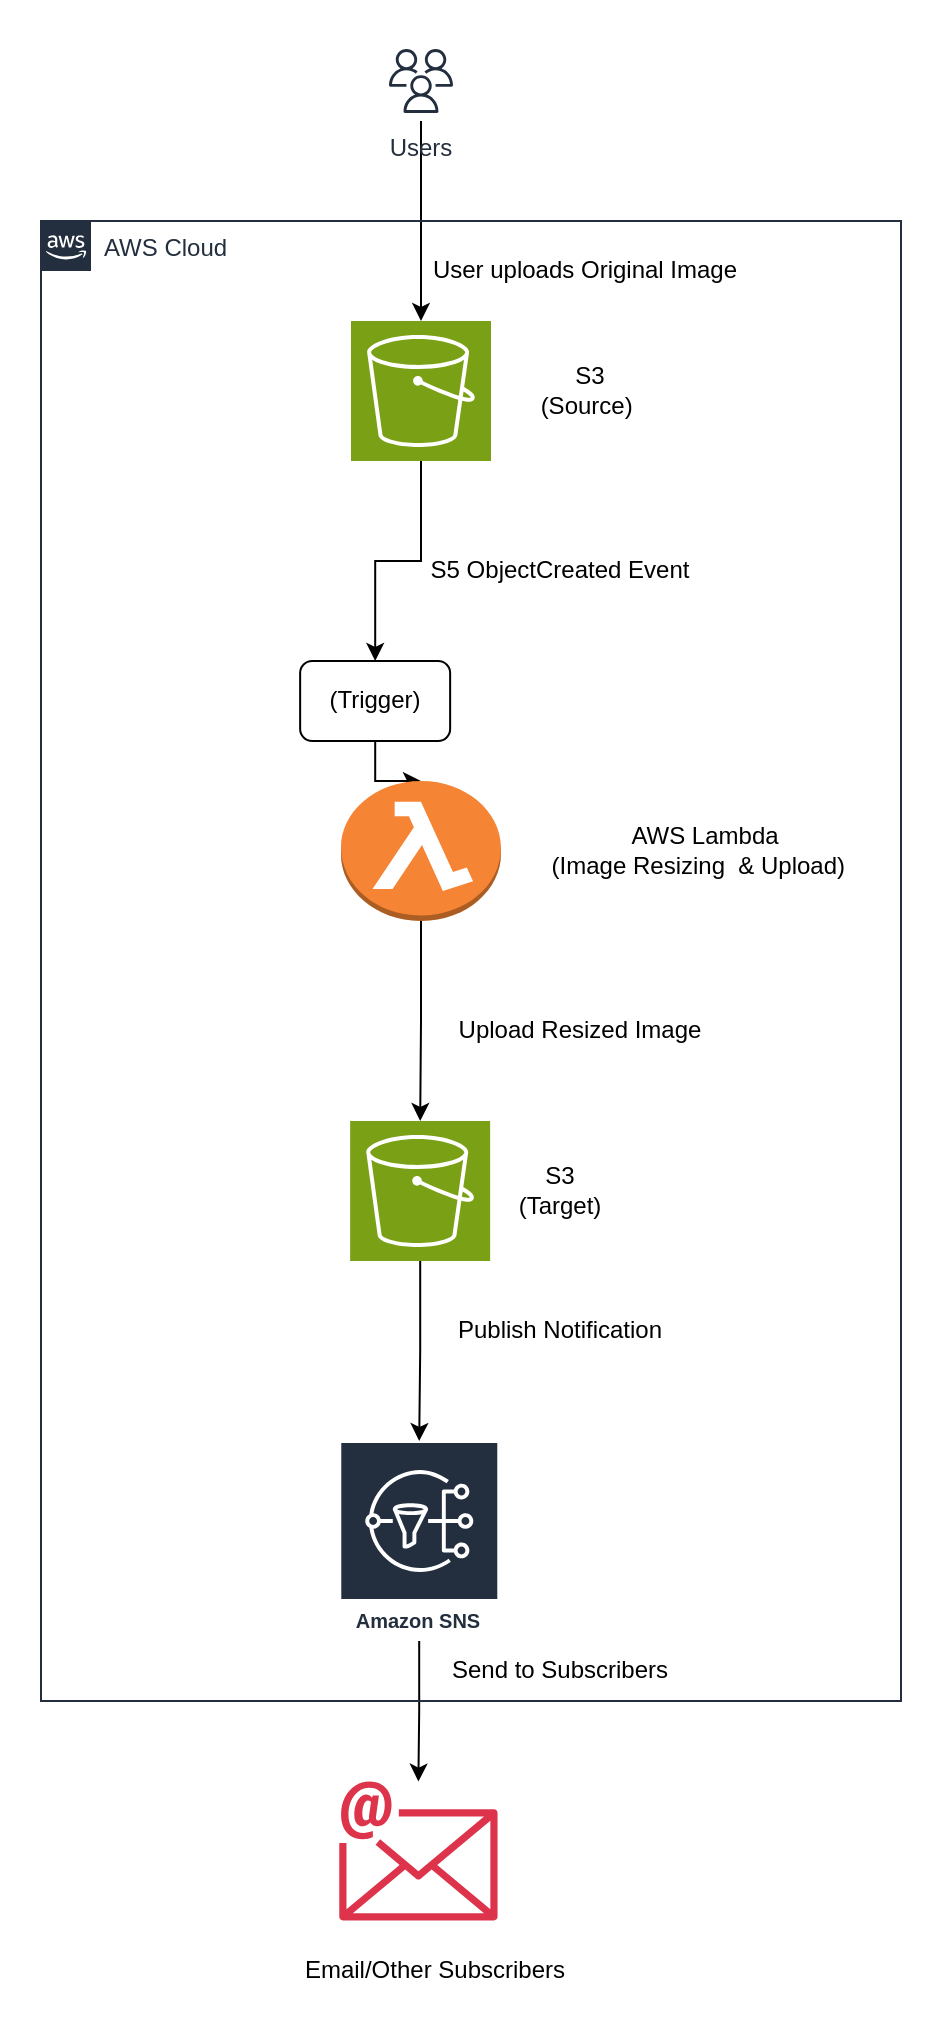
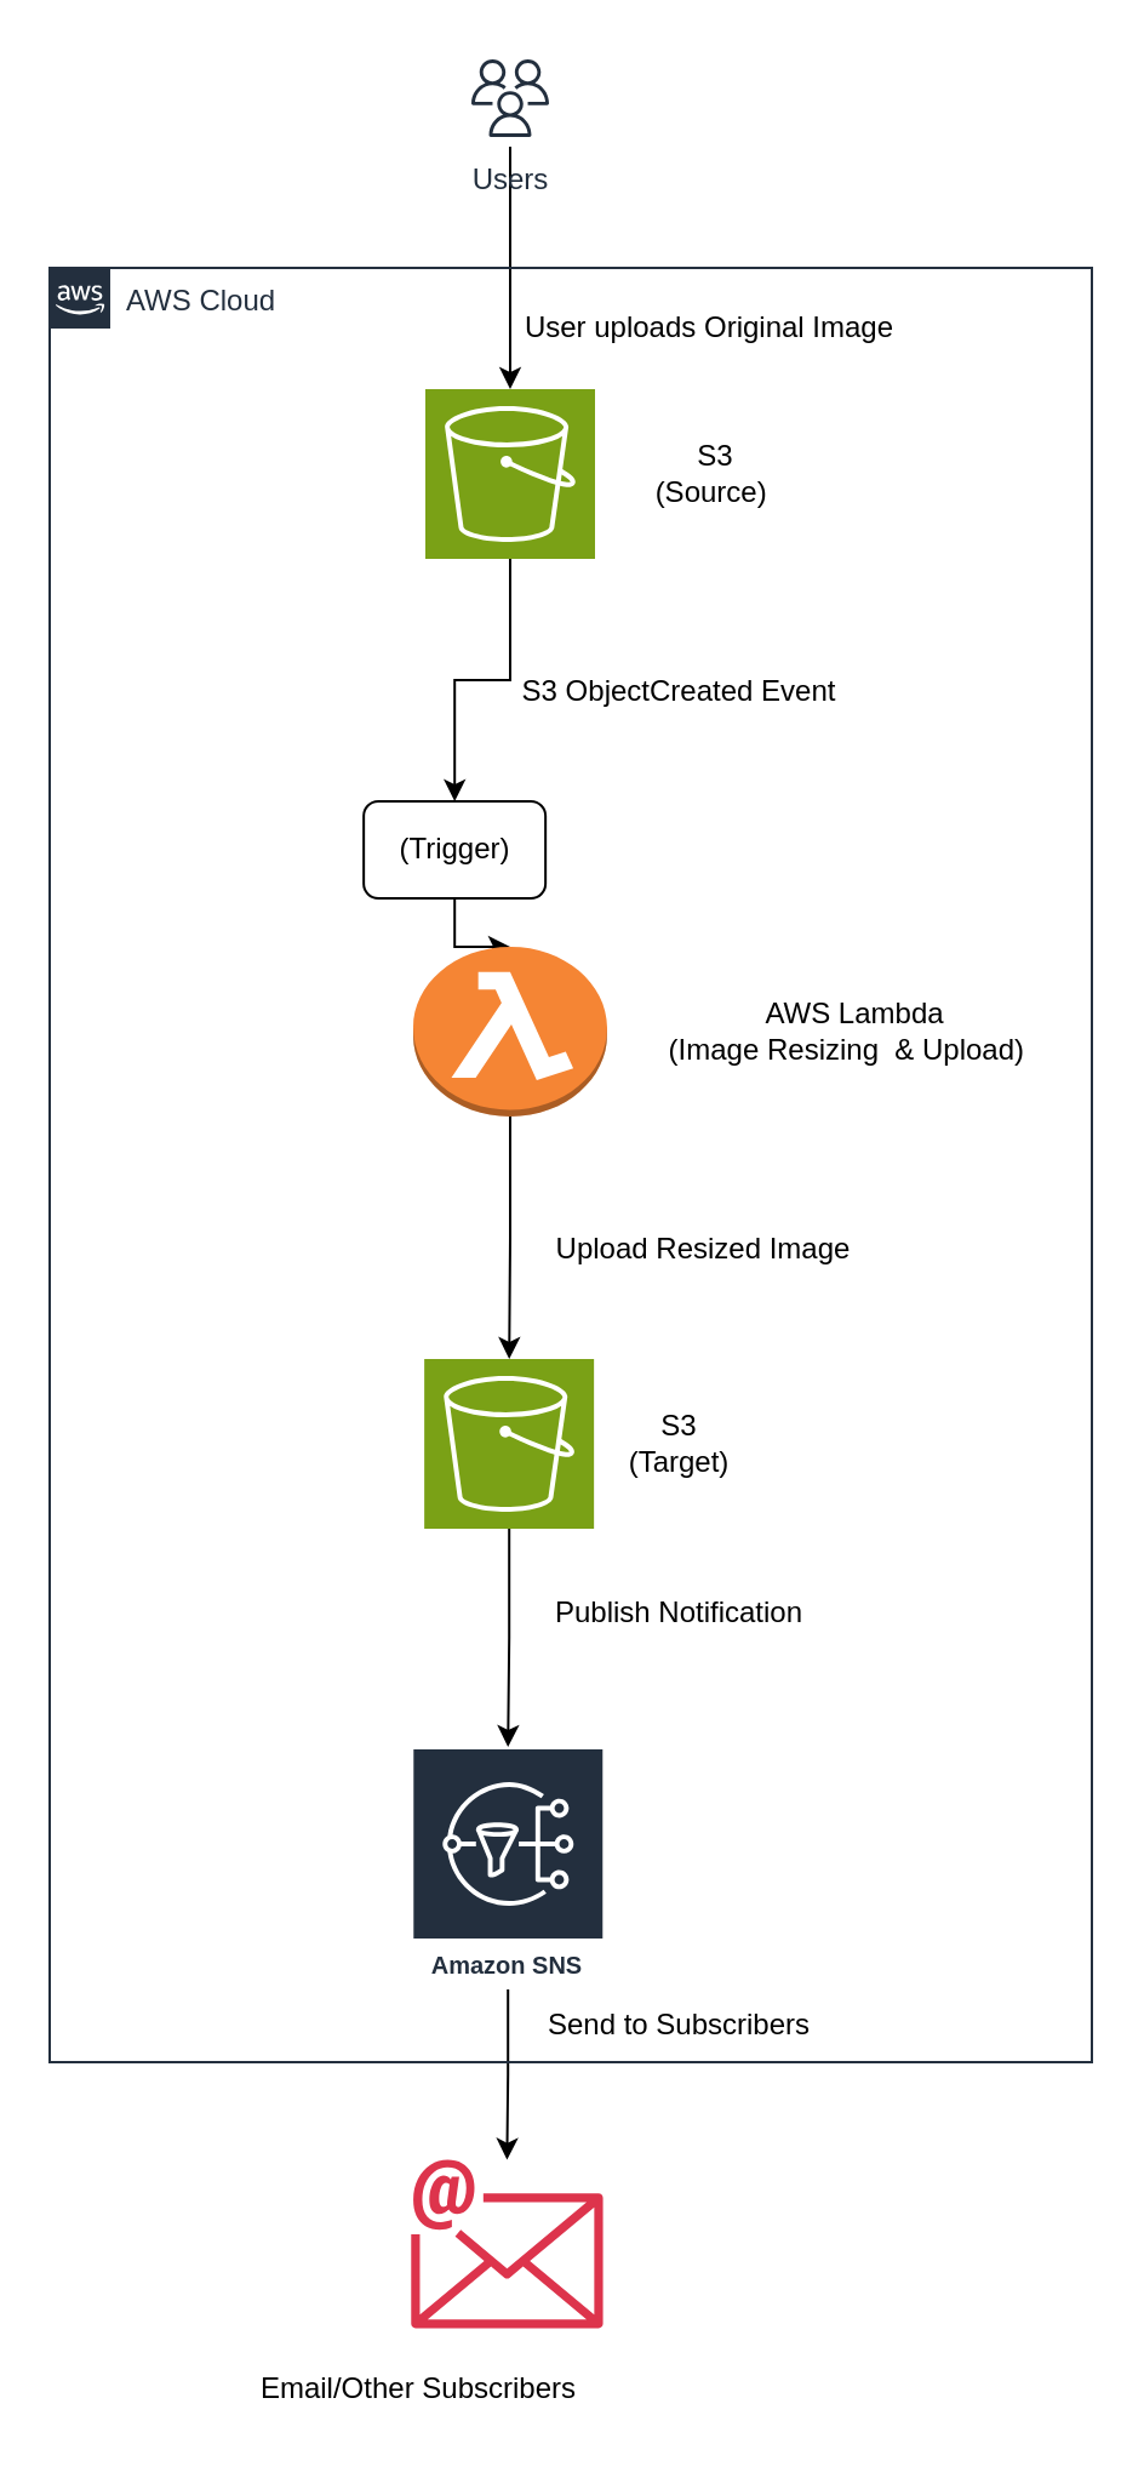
- <mxCell id="16" value="S5 ObjectCreated Event" style="text;html=1;align=center;verticalAlign=middle;whiteSpace=wrap;rounded=0;" vertex="1" parent="1"><mxGeometry x="205" y="270" width="150" height="30" as="geometry" /></mxCell>
+ <mxCell id="16" value="S3 ObjectCreated Event" style="text;html=1;align=center;verticalAlign=middle;whiteSpace=wrap;rounded=0;" vertex="1" parent="1"><mxGeometry x="205" y="270" width="150" height="30" as="geometry" /></mxCell>
- <mxCell id="20" value="Email/Other&amp;nbsp;Subscribers" style="text;html=1;align=center;verticalAlign=middle;whiteSpace=wrap;rounded=0;" vertex="1" parent="1"><mxGeometry x="149.57" y="970" width="135" height="30" as="geometry" /></mxCell>
+ <mxCell id="20" value="Email/Other&amp;nbsp;Subscribers" style="text;html=1;align=center;verticalAlign=middle;whiteSpace=wrap;rounded=0;" vertex="1" parent="1"><mxGeometry x="104.57" y="970" width="135" height="30" as="geometry" /></mxCell>
